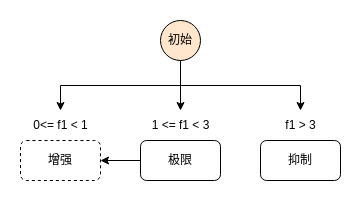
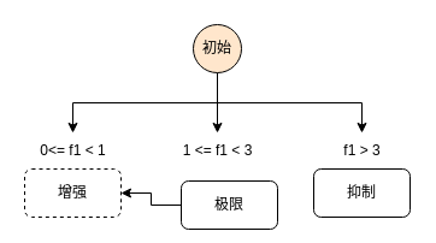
- <mxCell id="3" value="极限" style="rounded=1;whiteSpace=wrap;html=1;" vertex="1" parent="1"><mxGeometry x="140" y="140" width="80" height="40" as="geometry" /></mxCell>
+ <mxCell id="3" value="极限" style="rounded=1;whiteSpace=wrap;html=1;" vertex="1" parent="1"><mxGeometry x="150" y="150" width="80" height="40" as="geometry" /></mxCell>
